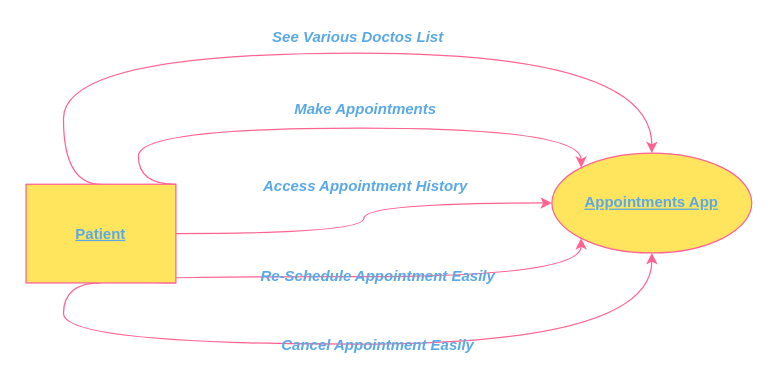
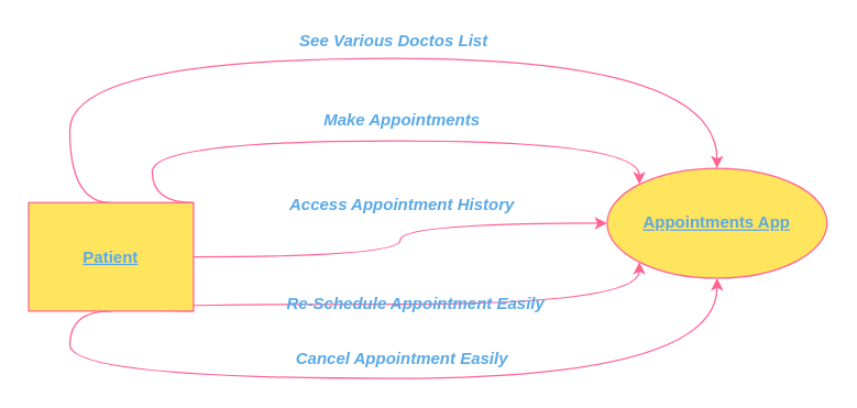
- <mxCell id="14" value="Cancel Appointment Easily" style="text;html=1;strokeColor=none;fillColor=none;align=center;verticalAlign=middle;whiteSpace=wrap;fontStyle=3;fontColor=#5AA9E6;" parent="1" vertex="1"><mxGeometry x="168" y="266" width="268" height="20" as="geometry" /></mxCell>
+ <mxCell id="14" value="Cancel Appointment Easily" style="text;html=1;strokeColor=none;fillColor=none;align=center;verticalAlign=middle;whiteSpace=wrap;fontStyle=3;fontColor=#5AA9E6;" parent="1" vertex="1"><mxGeometry x="158" y="251" width="268" height="20" as="geometry" /></mxCell>
